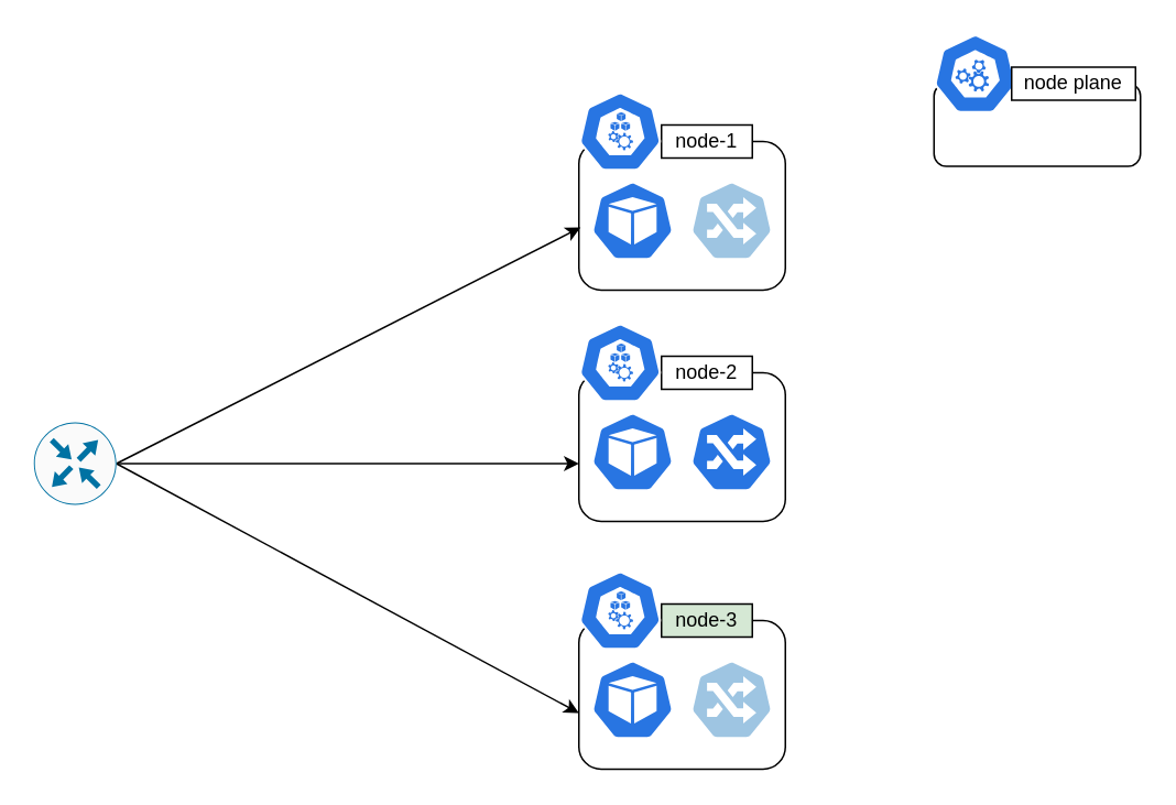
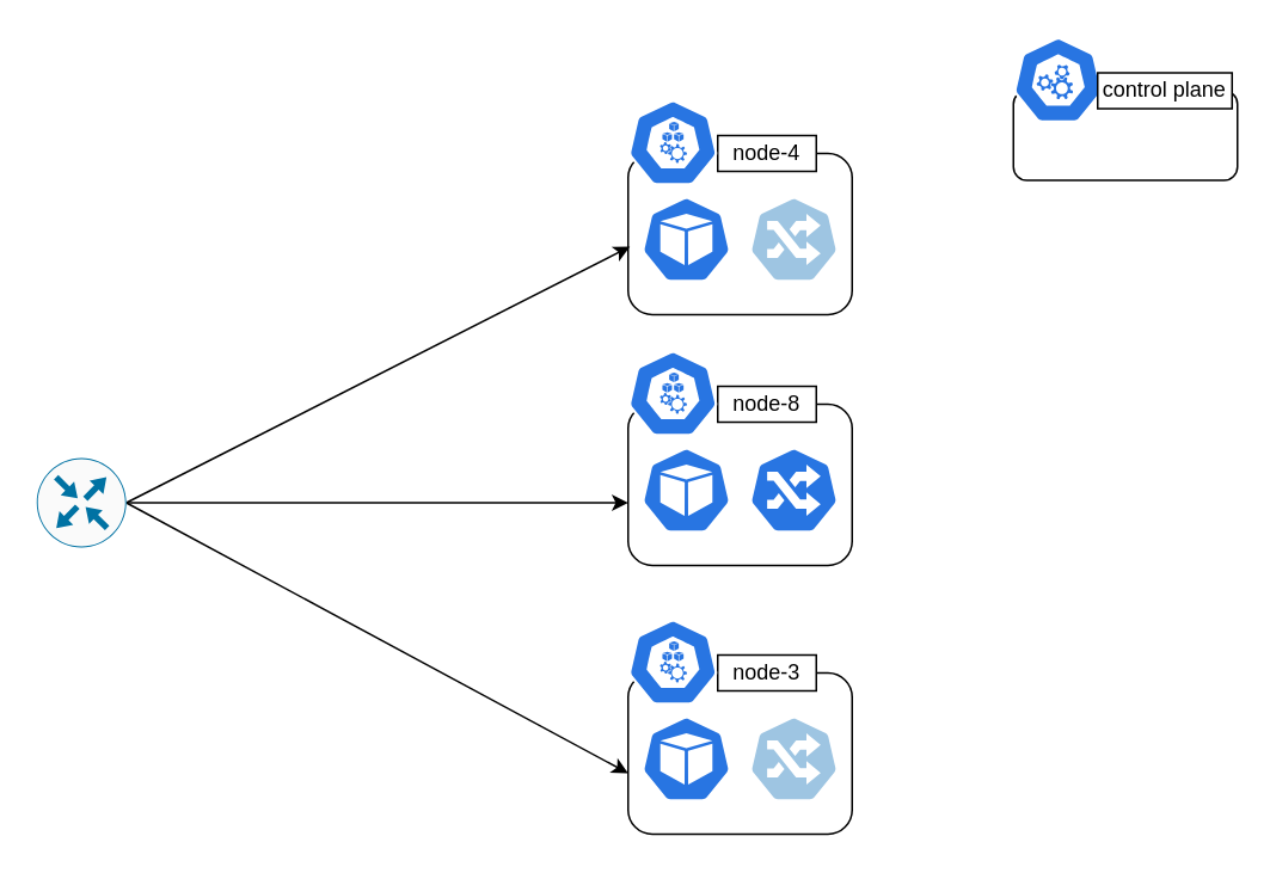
- <mxCell id="6" value="node plane" style="rounded=0;whiteSpace=wrap;html=1;fillColor=#FFFFFF;" vertex="1" parent="1"><mxGeometry x="612" y="40" width="75" height="20" as="geometry" /></mxCell>
+ <mxCell id="6" value="control plane" style="rounded=0;whiteSpace=wrap;html=1;fillColor=#FFFFFF;" vertex="1" parent="1"><mxGeometry x="612" y="40" width="75" height="20" as="geometry" /></mxCell>
- <mxCell id="7" value="node-1" style="rounded=0;whiteSpace=wrap;html=1;fillColor=#FFFFFF;" vertex="1" parent="1"><mxGeometry x="400" y="75" width="55" height="20" as="geometry" /></mxCell>
+ <mxCell id="7" value="node-4" style="rounded=0;whiteSpace=wrap;html=1;fillColor=#FFFFFF;" vertex="1" parent="1"><mxGeometry x="400" y="75" width="55" height="20" as="geometry" /></mxCell>
- <mxCell id="12" value="node-2" style="rounded=0;whiteSpace=wrap;html=1;fillColor=#FFFFFF;" vertex="1" parent="1"><mxGeometry x="400" y="215" width="55" height="20" as="geometry" /></mxCell>
+ <mxCell id="12" value="node-8" style="rounded=0;whiteSpace=wrap;html=1;fillColor=#FFFFFF;" vertex="1" parent="1"><mxGeometry x="400" y="215" width="55" height="20" as="geometry" /></mxCell>
- <mxCell id="17" value="node-3" style="rounded=0;whiteSpace=wrap;html=1;fillColor=#d5e8d4;" vertex="1" parent="1"><mxGeometry x="400" y="365" width="55" height="20" as="geometry" /></mxCell>
+ <mxCell id="17" value="node-3" style="rounded=0;whiteSpace=wrap;html=1;fillColor=#FFFFFF;" vertex="1" parent="1"><mxGeometry x="400" y="365" width="55" height="20" as="geometry" /></mxCell>
